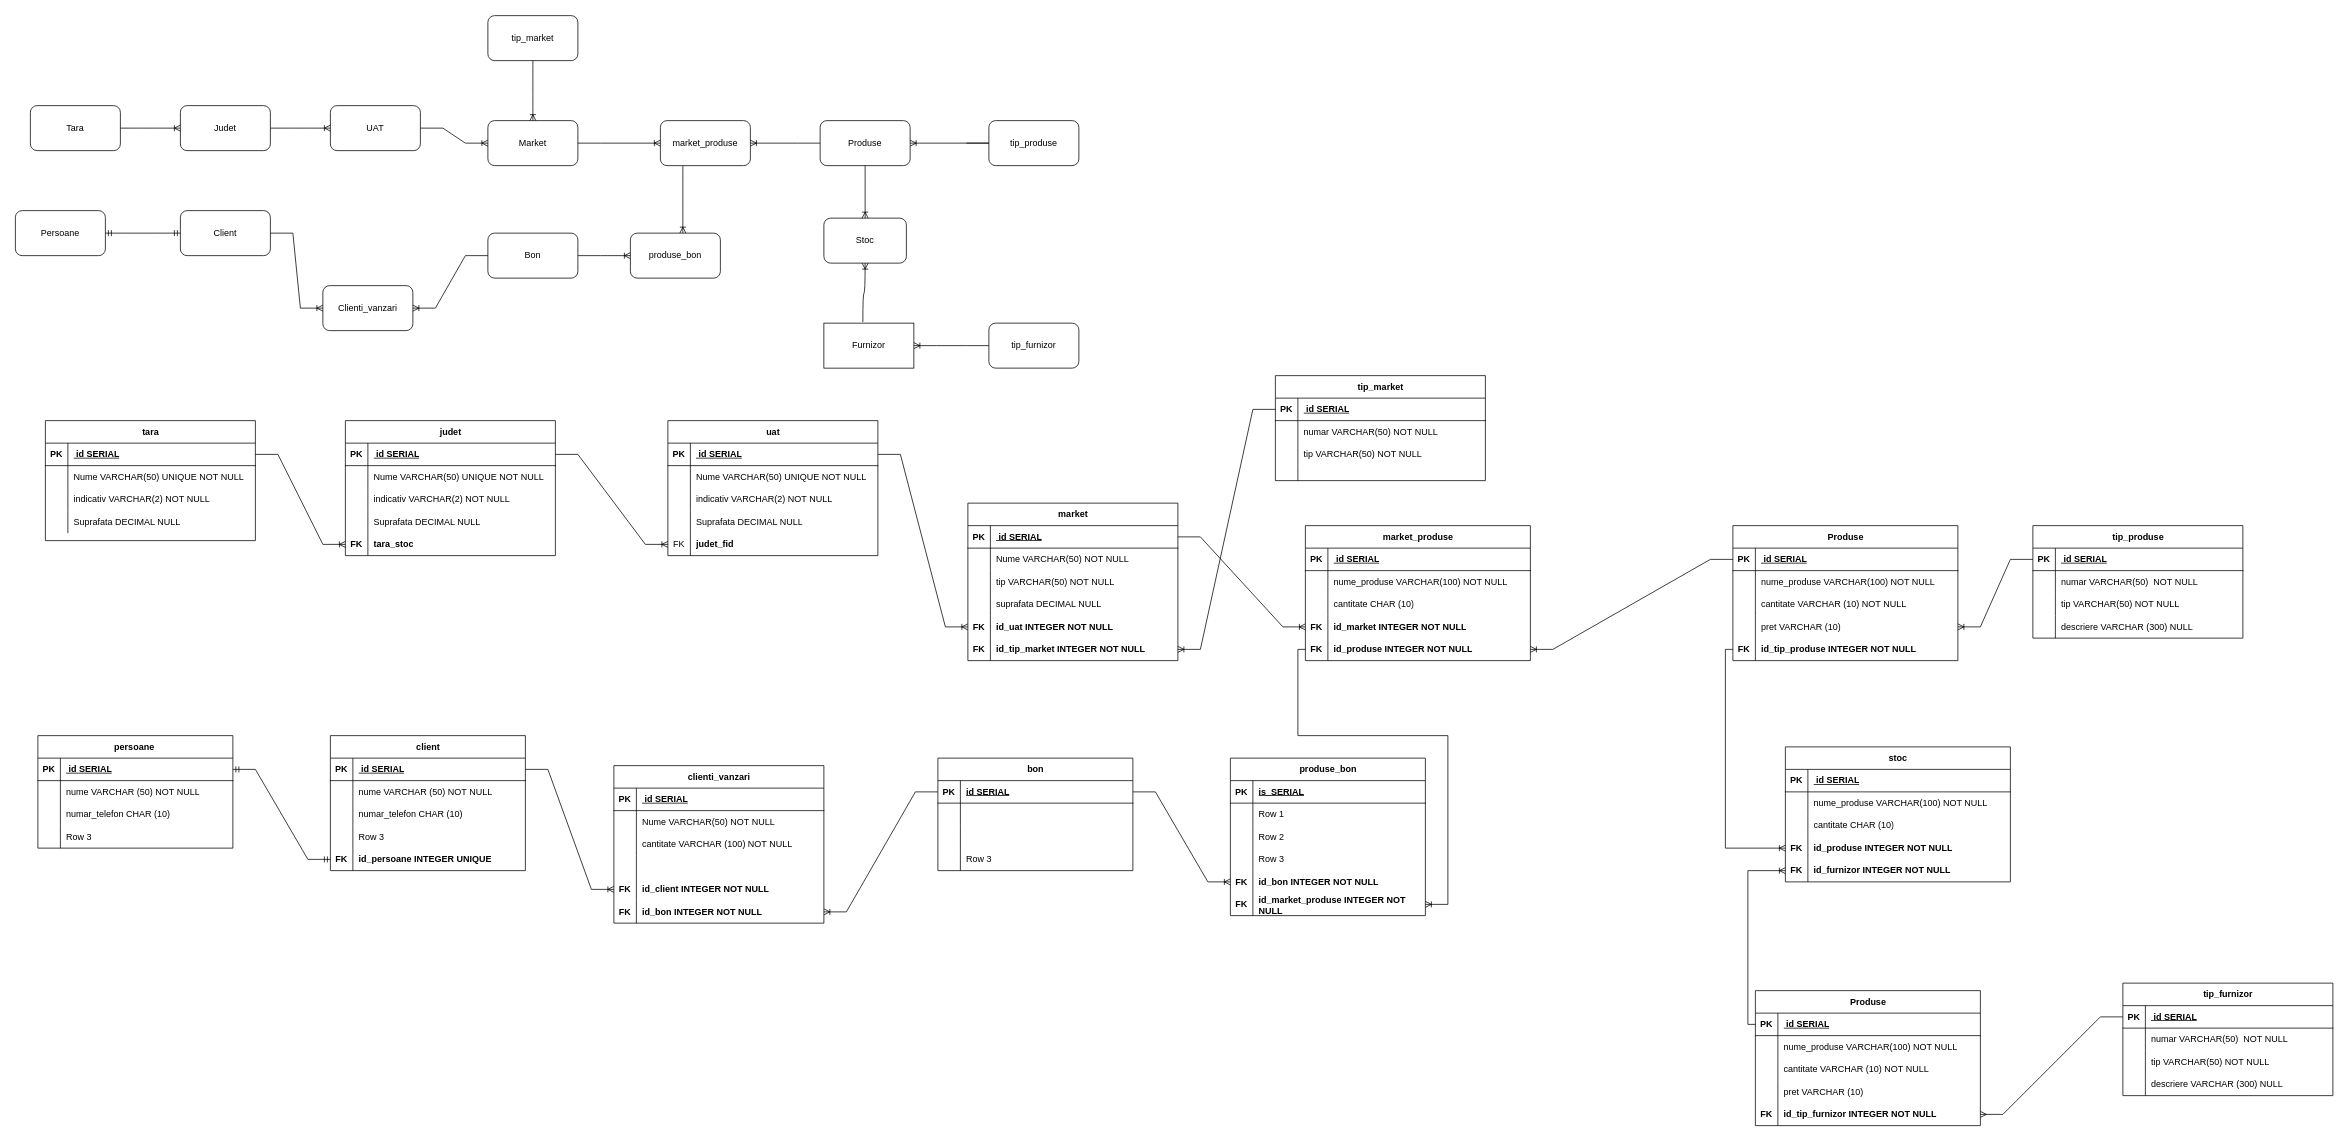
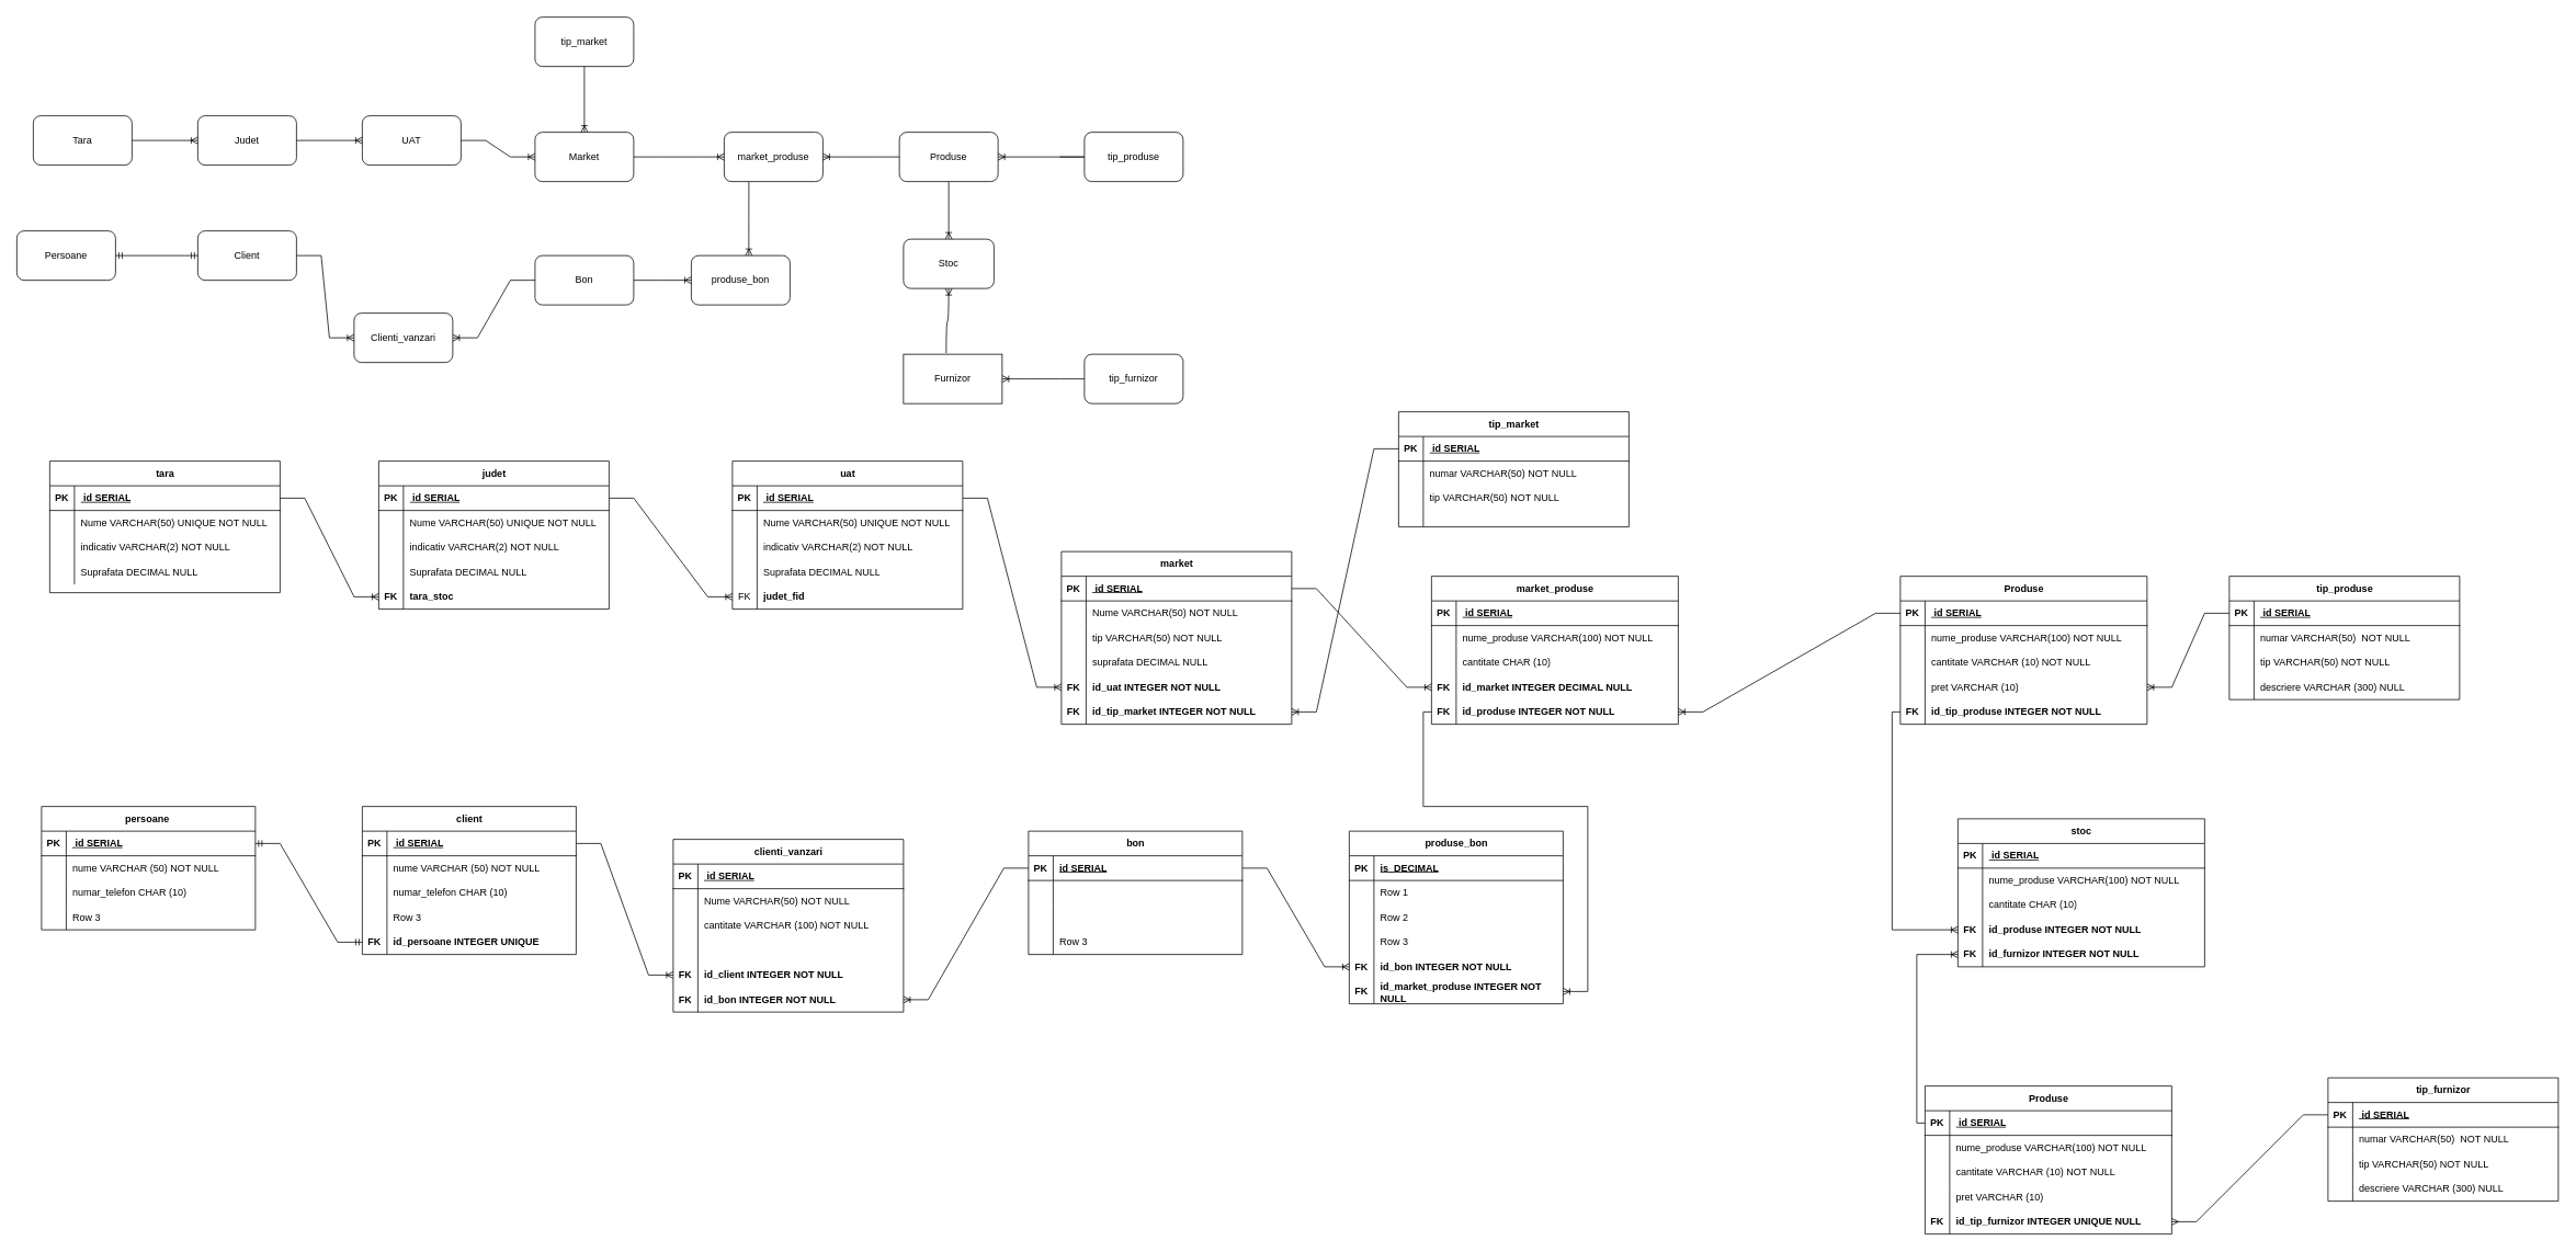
- <mxCell id="126" value="id_market INTEGER NOT NULL" style="shape=partialRectangle;connectable=0;fillColor=none;top=0;left=0;bottom=0;right=0;align=left;spacingLeft=6;overflow=hidden;whiteSpace=wrap;html=1;fontStyle=1" vertex="1" parent="124"><mxGeometry x="30" width="270" height="30" as="geometry"><mxRectangle width="270" height="30" as="alternateBounds" /></mxGeometry></mxCell>
+ <mxCell id="126" value="id_market INTEGER DECIMAL NULL" style="shape=partialRectangle;connectable=0;fillColor=none;top=0;left=0;bottom=0;right=0;align=left;spacingLeft=6;overflow=hidden;whiteSpace=wrap;html=1;fontStyle=1" vertex="1" parent="124"><mxGeometry x="30" width="270" height="30" as="geometry"><mxRectangle width="270" height="30" as="alternateBounds" /></mxGeometry></mxCell>
- <mxCell id="229" value="is_SERIAL" style="shape=partialRectangle;connectable=0;fillColor=none;top=0;left=0;bottom=0;right=0;align=left;spacingLeft=6;fontStyle=5;overflow=hidden;whiteSpace=wrap;html=1;" vertex="1" parent="227"><mxGeometry x="30" width="230" height="30" as="geometry"><mxRectangle width="230" height="30" as="alternateBounds" /></mxGeometry></mxCell>
+ <mxCell id="229" value="is_DECIMAL" style="shape=partialRectangle;connectable=0;fillColor=none;top=0;left=0;bottom=0;right=0;align=left;spacingLeft=6;fontStyle=5;overflow=hidden;whiteSpace=wrap;html=1;" vertex="1" parent="227"><mxGeometry x="30" width="230" height="30" as="geometry"><mxRectangle width="230" height="30" as="alternateBounds" /></mxGeometry></mxCell>
- <mxCell id="291" value="id_tip_furnizor INTEGER NOT NULL" style="shape=partialRectangle;connectable=0;fillColor=none;top=0;left=0;bottom=0;right=0;align=left;spacingLeft=6;overflow=hidden;whiteSpace=wrap;html=1;fontStyle=1" vertex="1" parent="289"><mxGeometry x="30" width="270" height="30" as="geometry"><mxRectangle width="270" height="30" as="alternateBounds" /></mxGeometry></mxCell>
+ <mxCell id="291" value="id_tip_furnizor INTEGER UNIQUE NULL" style="shape=partialRectangle;connectable=0;fillColor=none;top=0;left=0;bottom=0;right=0;align=left;spacingLeft=6;overflow=hidden;whiteSpace=wrap;html=1;fontStyle=1" vertex="1" parent="289"><mxGeometry x="30" width="270" height="30" as="geometry"><mxRectangle width="270" height="30" as="alternateBounds" /></mxGeometry></mxCell>
